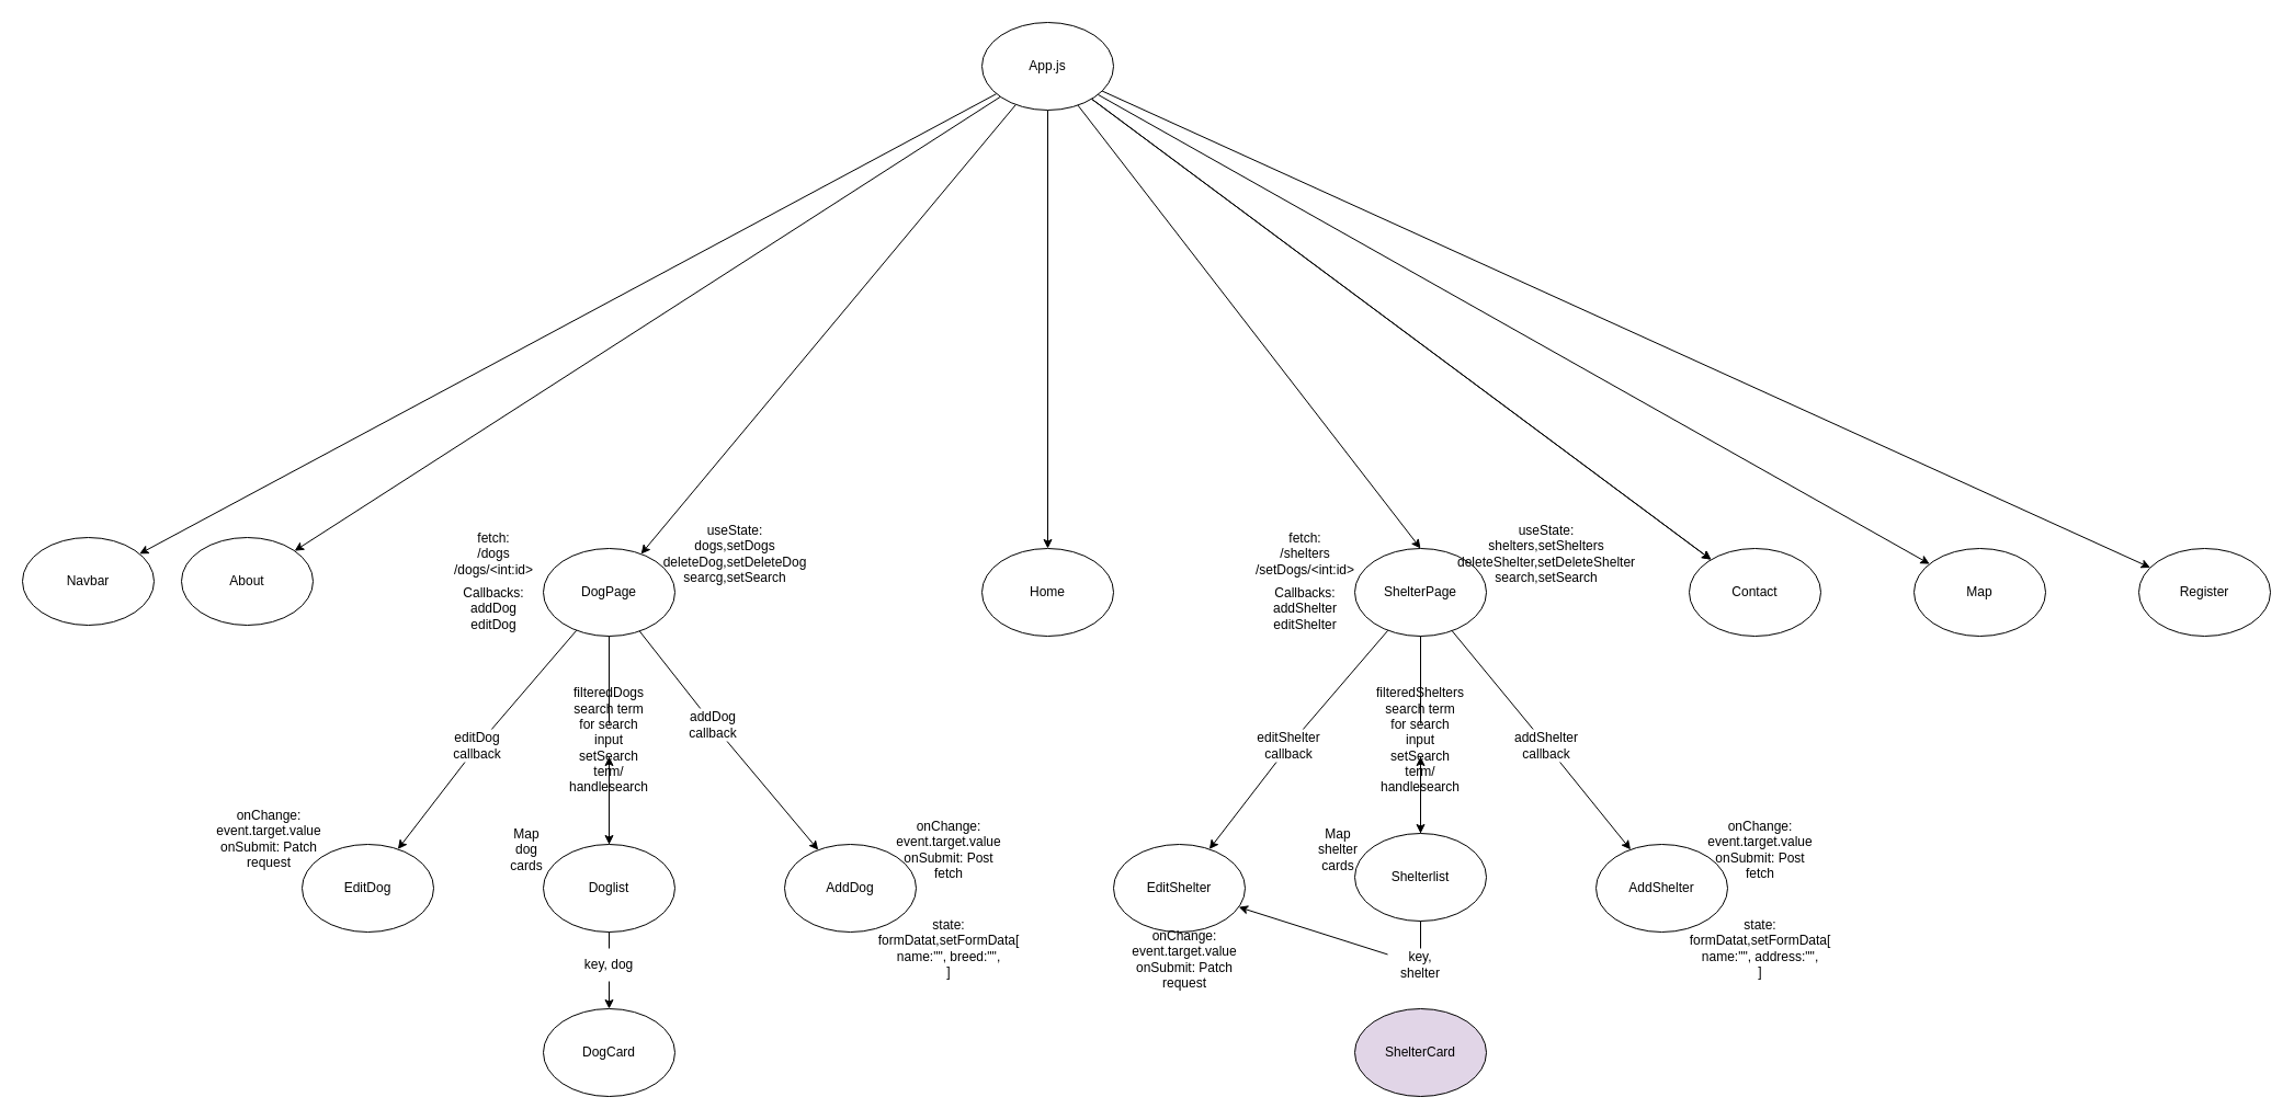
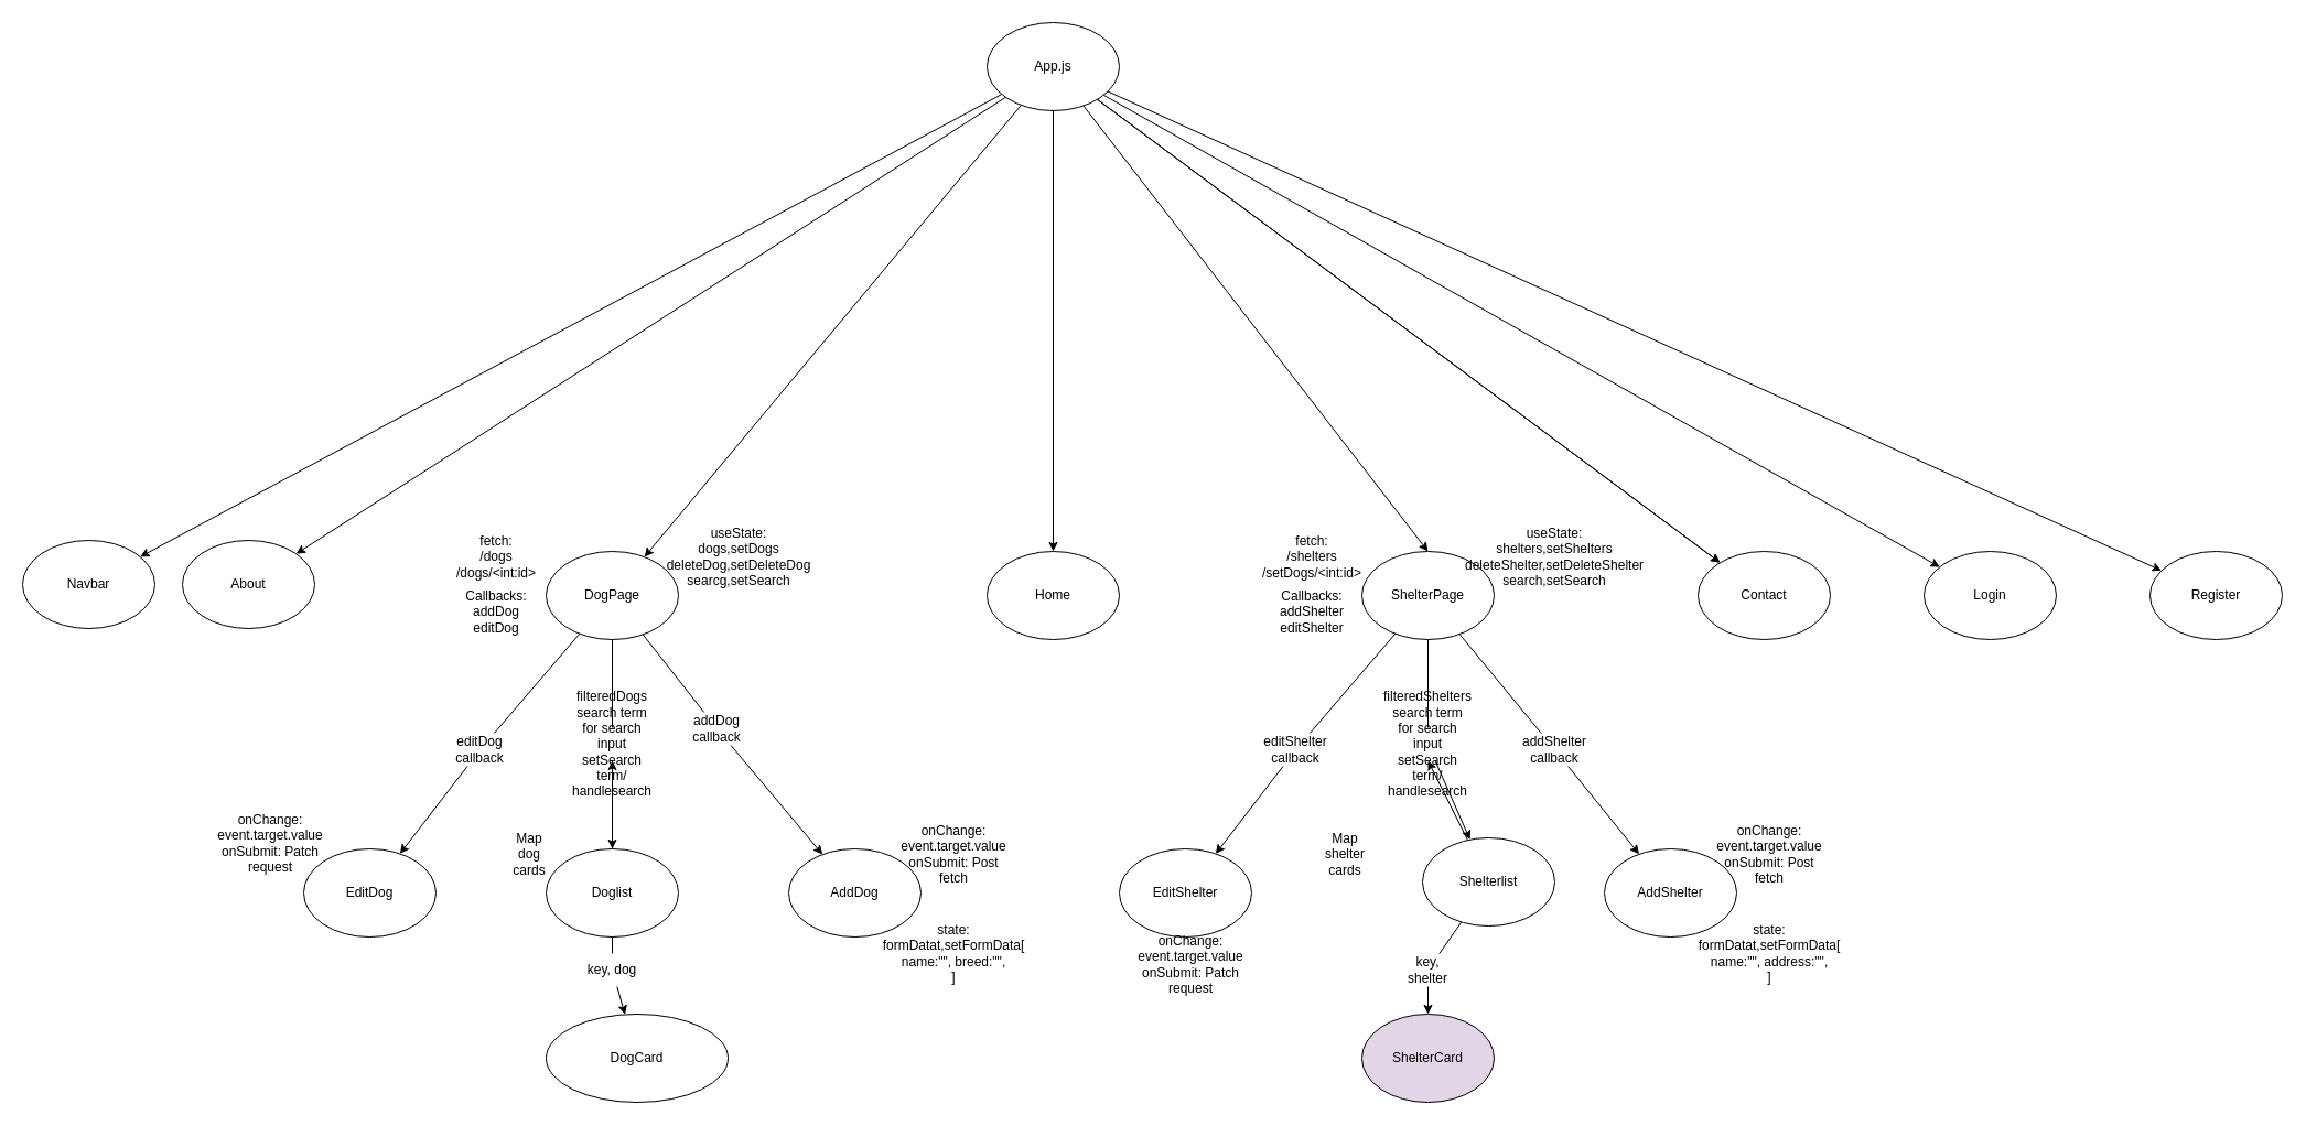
- <mxCell id="65" value="Map" style="ellipse;whiteSpace=wrap;html=1;" vertex="1" parent="1"><mxGeometry x="1745" y="500" width="120" height="80" as="geometry" /></mxCell>
+ <mxCell id="65" value="Login" style="ellipse;whiteSpace=wrap;html=1;" vertex="1" parent="1"><mxGeometry x="1745" y="500" width="120" height="80" as="geometry" /></mxCell>
- <mxCell id="43" value="Shelterlist" style="ellipse;whiteSpace=wrap;html=1;" vertex="1" parent="1"><mxGeometry x="1235" y="760" width="120" height="80" as="geometry" /></mxCell>
+ <mxCell id="43" value="Shelterlist" style="ellipse;whiteSpace=wrap;html=1;" vertex="1" parent="1"><mxGeometry x="1290" y="760" width="120" height="80" as="geometry" /></mxCell>
- <mxCell id="41" value="" style="edgeStyle=none;html=1;startArrow=none;" edge="1" parent="1" source="60" target="46"><mxGeometry relative="1" as="geometry" /></mxCell>
+ <mxCell id="41" value="" style="edgeStyle=none;html=1;startArrow=none;" edge="1" parent="1" source="60" target="44"><mxGeometry relative="1" as="geometry" /></mxCell>
- <mxCell id="19" value="DogCard" style="ellipse;whiteSpace=wrap;html=1;" vertex="1" parent="1"><mxGeometry x="495" y="920" width="120" height="80" as="geometry" /></mxCell>
+ <mxCell id="19" value="DogCard" style="ellipse;whiteSpace=wrap;html=1;" vertex="1" parent="1"><mxGeometry x="495" y="920" width="165" height="80" as="geometry" /></mxCell>
